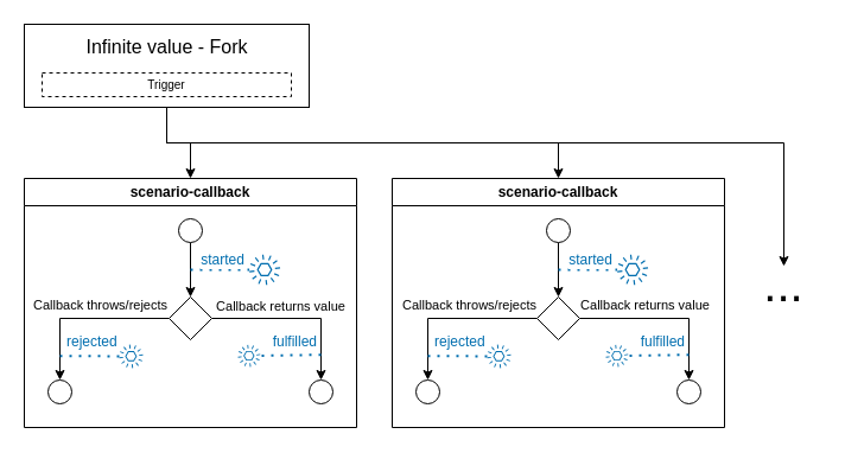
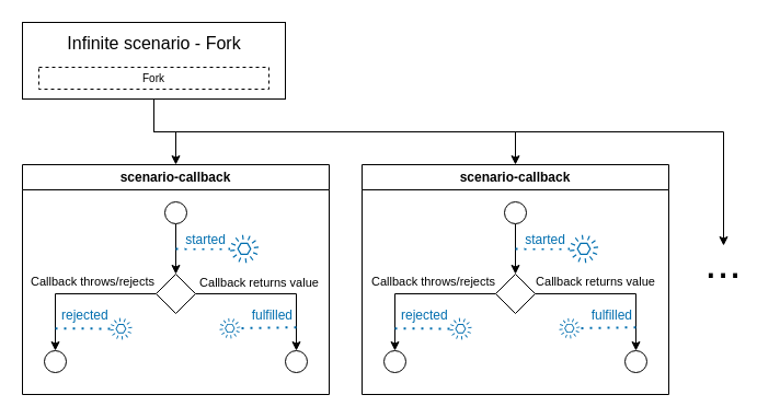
- <mxCell id="28" value="Infinite value - Fork" style="text;html=1;strokeColor=none;fillColor=none;align=center;verticalAlign=middle;whiteSpace=wrap;rounded=0;fontSize=16;" vertex="1" parent="1"><mxGeometry x="57.5" y="24" width="165" height="30" as="geometry" /></mxCell>
+ <mxCell id="28" value="Infinite scenario - Fork" style="text;html=1;strokeColor=none;fillColor=none;align=center;verticalAlign=middle;whiteSpace=wrap;rounded=0;fontSize=16;" vertex="1" parent="1"><mxGeometry x="57.5" y="24" width="165" height="30" as="geometry" /></mxCell>
- <mxCell id="30" value="&lt;font style=&quot;font-size: 10px;&quot;&gt;Trigger&lt;/font&gt;" style="rounded=0;whiteSpace=wrap;html=1;dashed=1;" vertex="1" parent="29"><mxGeometry x="-20" y="24" width="210" height="20" as="geometry" /></mxCell>
+ <mxCell id="30" value="&lt;font style=&quot;font-size: 10px;&quot;&gt;Fork&lt;/font&gt;" style="rounded=0;whiteSpace=wrap;html=1;dashed=1;" vertex="1" parent="29"><mxGeometry x="-20" y="24" width="210" height="20" as="geometry" /></mxCell>
